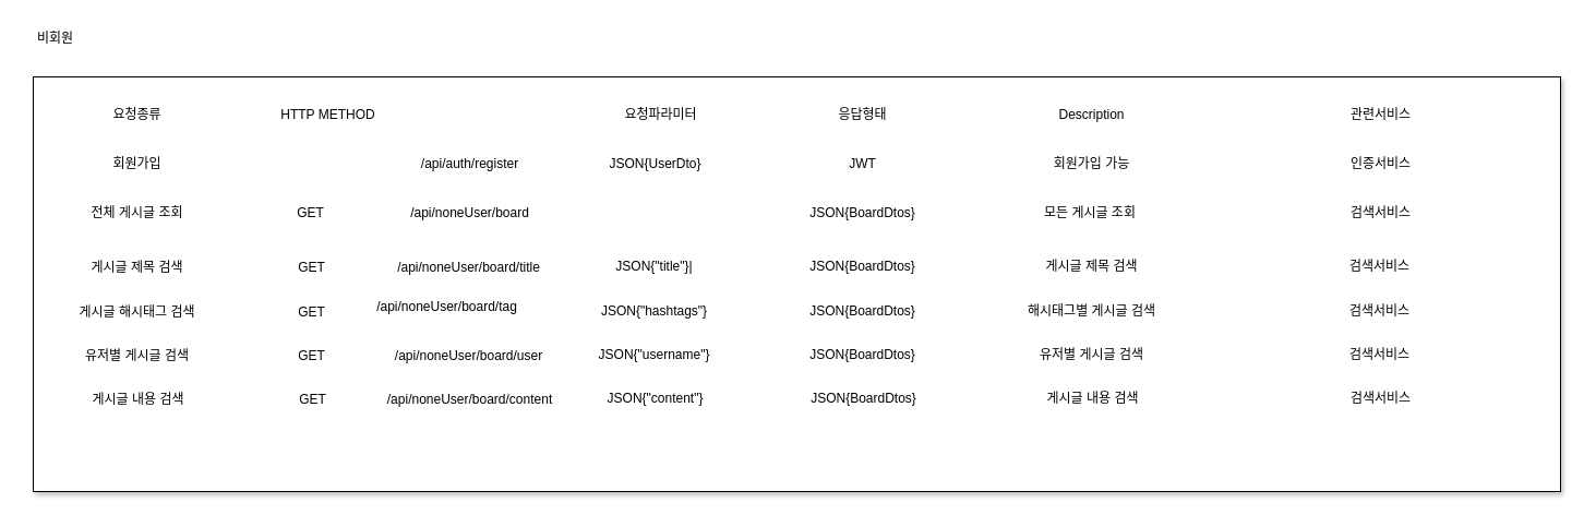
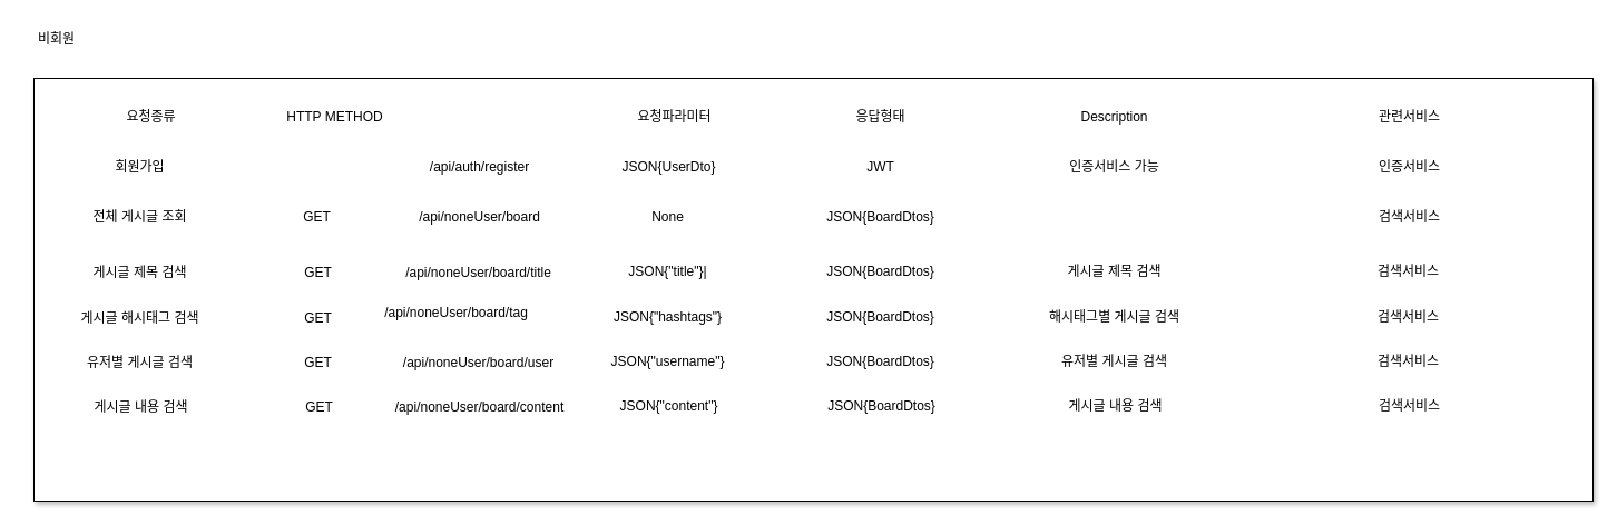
- <mxCell id="4" value="요청종류" style="text;html=1;align=center;verticalAlign=middle;resizable=0;points=[];autosize=1;strokeColor=none;fillColor=none;" parent="1" vertex="1"><mxGeometry x="90" y="90" width="70" height="30" as="geometry" /></mxCell>
+ <mxCell id="4" value="요청종류" style="text;html=1;align=center;verticalAlign=middle;resizable=0;points=[];autosize=1;strokeColor=none;fillColor=none;" parent="1" vertex="1"><mxGeometry x="100" y="90" width="70" height="30" as="geometry" /></mxCell>
- <mxCell id="12" value="회원가입 가능" style="text;html=1;align=center;verticalAlign=middle;resizable=0;points=[];autosize=1;strokeColor=none;fillColor=none;" parent="1" vertex="1"><mxGeometry x="950" y="135" width="100" height="30" as="geometry" /></mxCell>
+ <mxCell id="12" value="인증서비스 가능" style="text;html=1;align=center;verticalAlign=middle;resizable=0;points=[];autosize=1;strokeColor=none;fillColor=none;" parent="1" vertex="1"><mxGeometry x="950" y="135" width="100" height="30" as="geometry" /></mxCell>
+ <mxCell id="20" value="None" style="text;html=1;align=center;verticalAlign=middle;resizable=0;points=[];autosize=1;strokeColor=none;fillColor=none;" parent="1" vertex="1"><mxGeometry x="574" y="180" width="50" height="30" as="geometry" /></mxCell>
- <mxCell id="22" value="모든 게시글 조회" style="text;html=1;align=left;verticalAlign=middle;resizable=0;points=[];autosize=1;strokeColor=none;fillColor=none;" parent="1" vertex="1"><mxGeometry x="955" y="180" width="110" height="30" as="geometry" /></mxCell>
